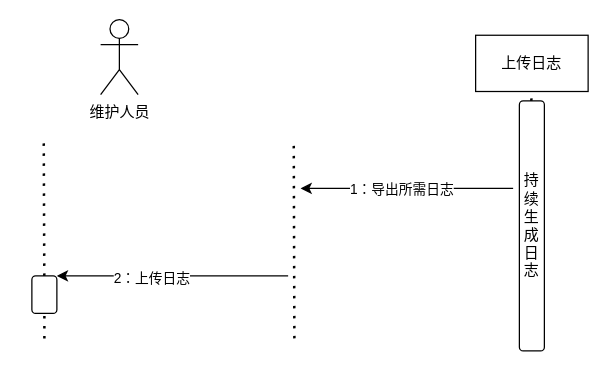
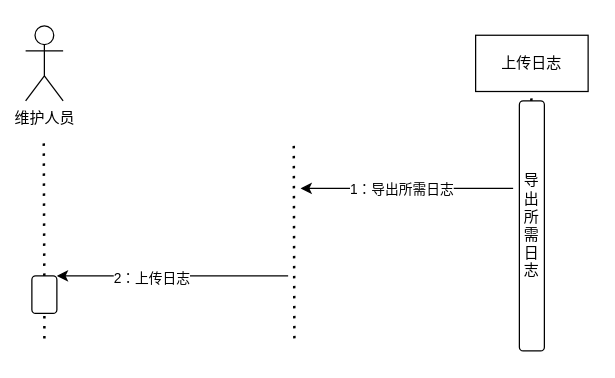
- <mxCell id="10" value="维护人员" style="shape=umlActor;verticalLabelPosition=bottom;verticalAlign=top;html=1;outlineConnect=0;" parent="1" vertex="1"><mxGeometry x="80" y="15" width="30" height="60" as="geometry" /></mxCell>
+ <mxCell id="10" value="维护人员" style="shape=umlActor;verticalLabelPosition=bottom;verticalAlign=top;html=1;outlineConnect=0;" parent="1" vertex="1"><mxGeometry y="20" width="30" height="60" as="geometry" x="20" /></mxCell>
- <mxCell id="5" value="持续生成日志" style="rounded=1;whiteSpace=wrap;html=1;" parent="1" vertex="1"><mxGeometry x="415" y="80" width="20" height="200" as="geometry" /></mxCell>
+ <mxCell id="5" value="导出所需日志" style="rounded=1;whiteSpace=wrap;html=1;" parent="1" vertex="1"><mxGeometry x="415" y="80" width="20" height="200" as="geometry" /></mxCell>
